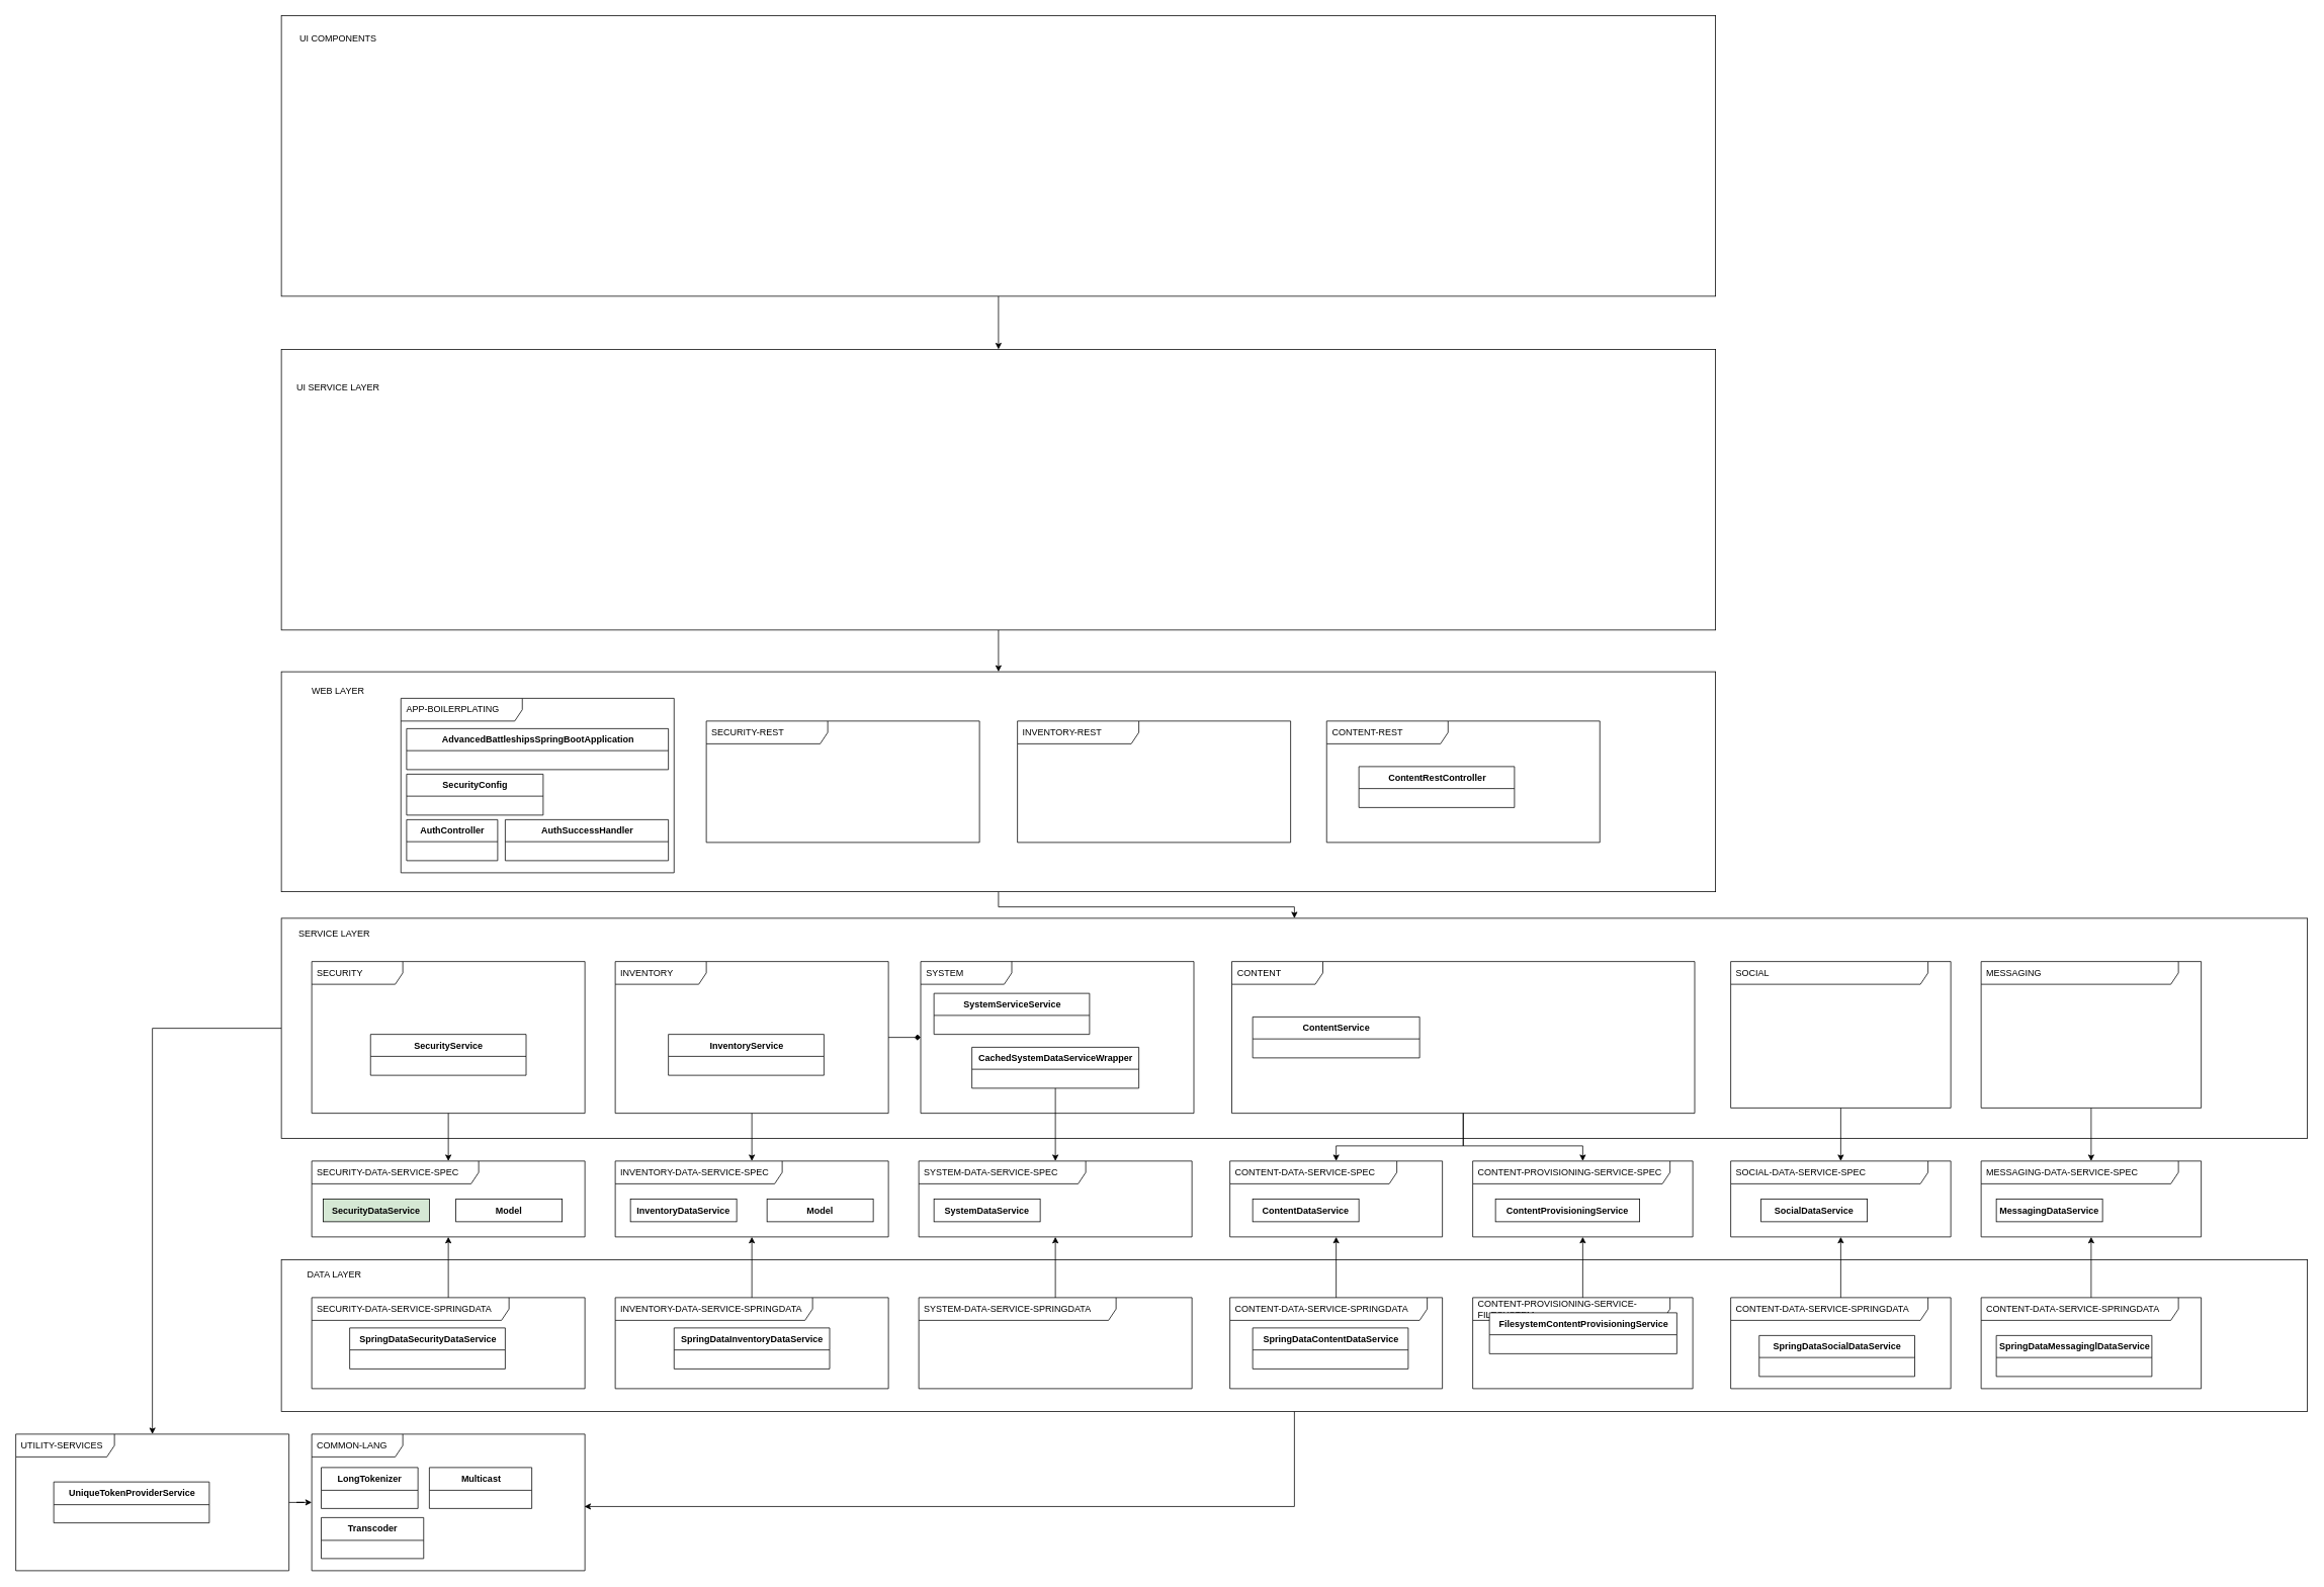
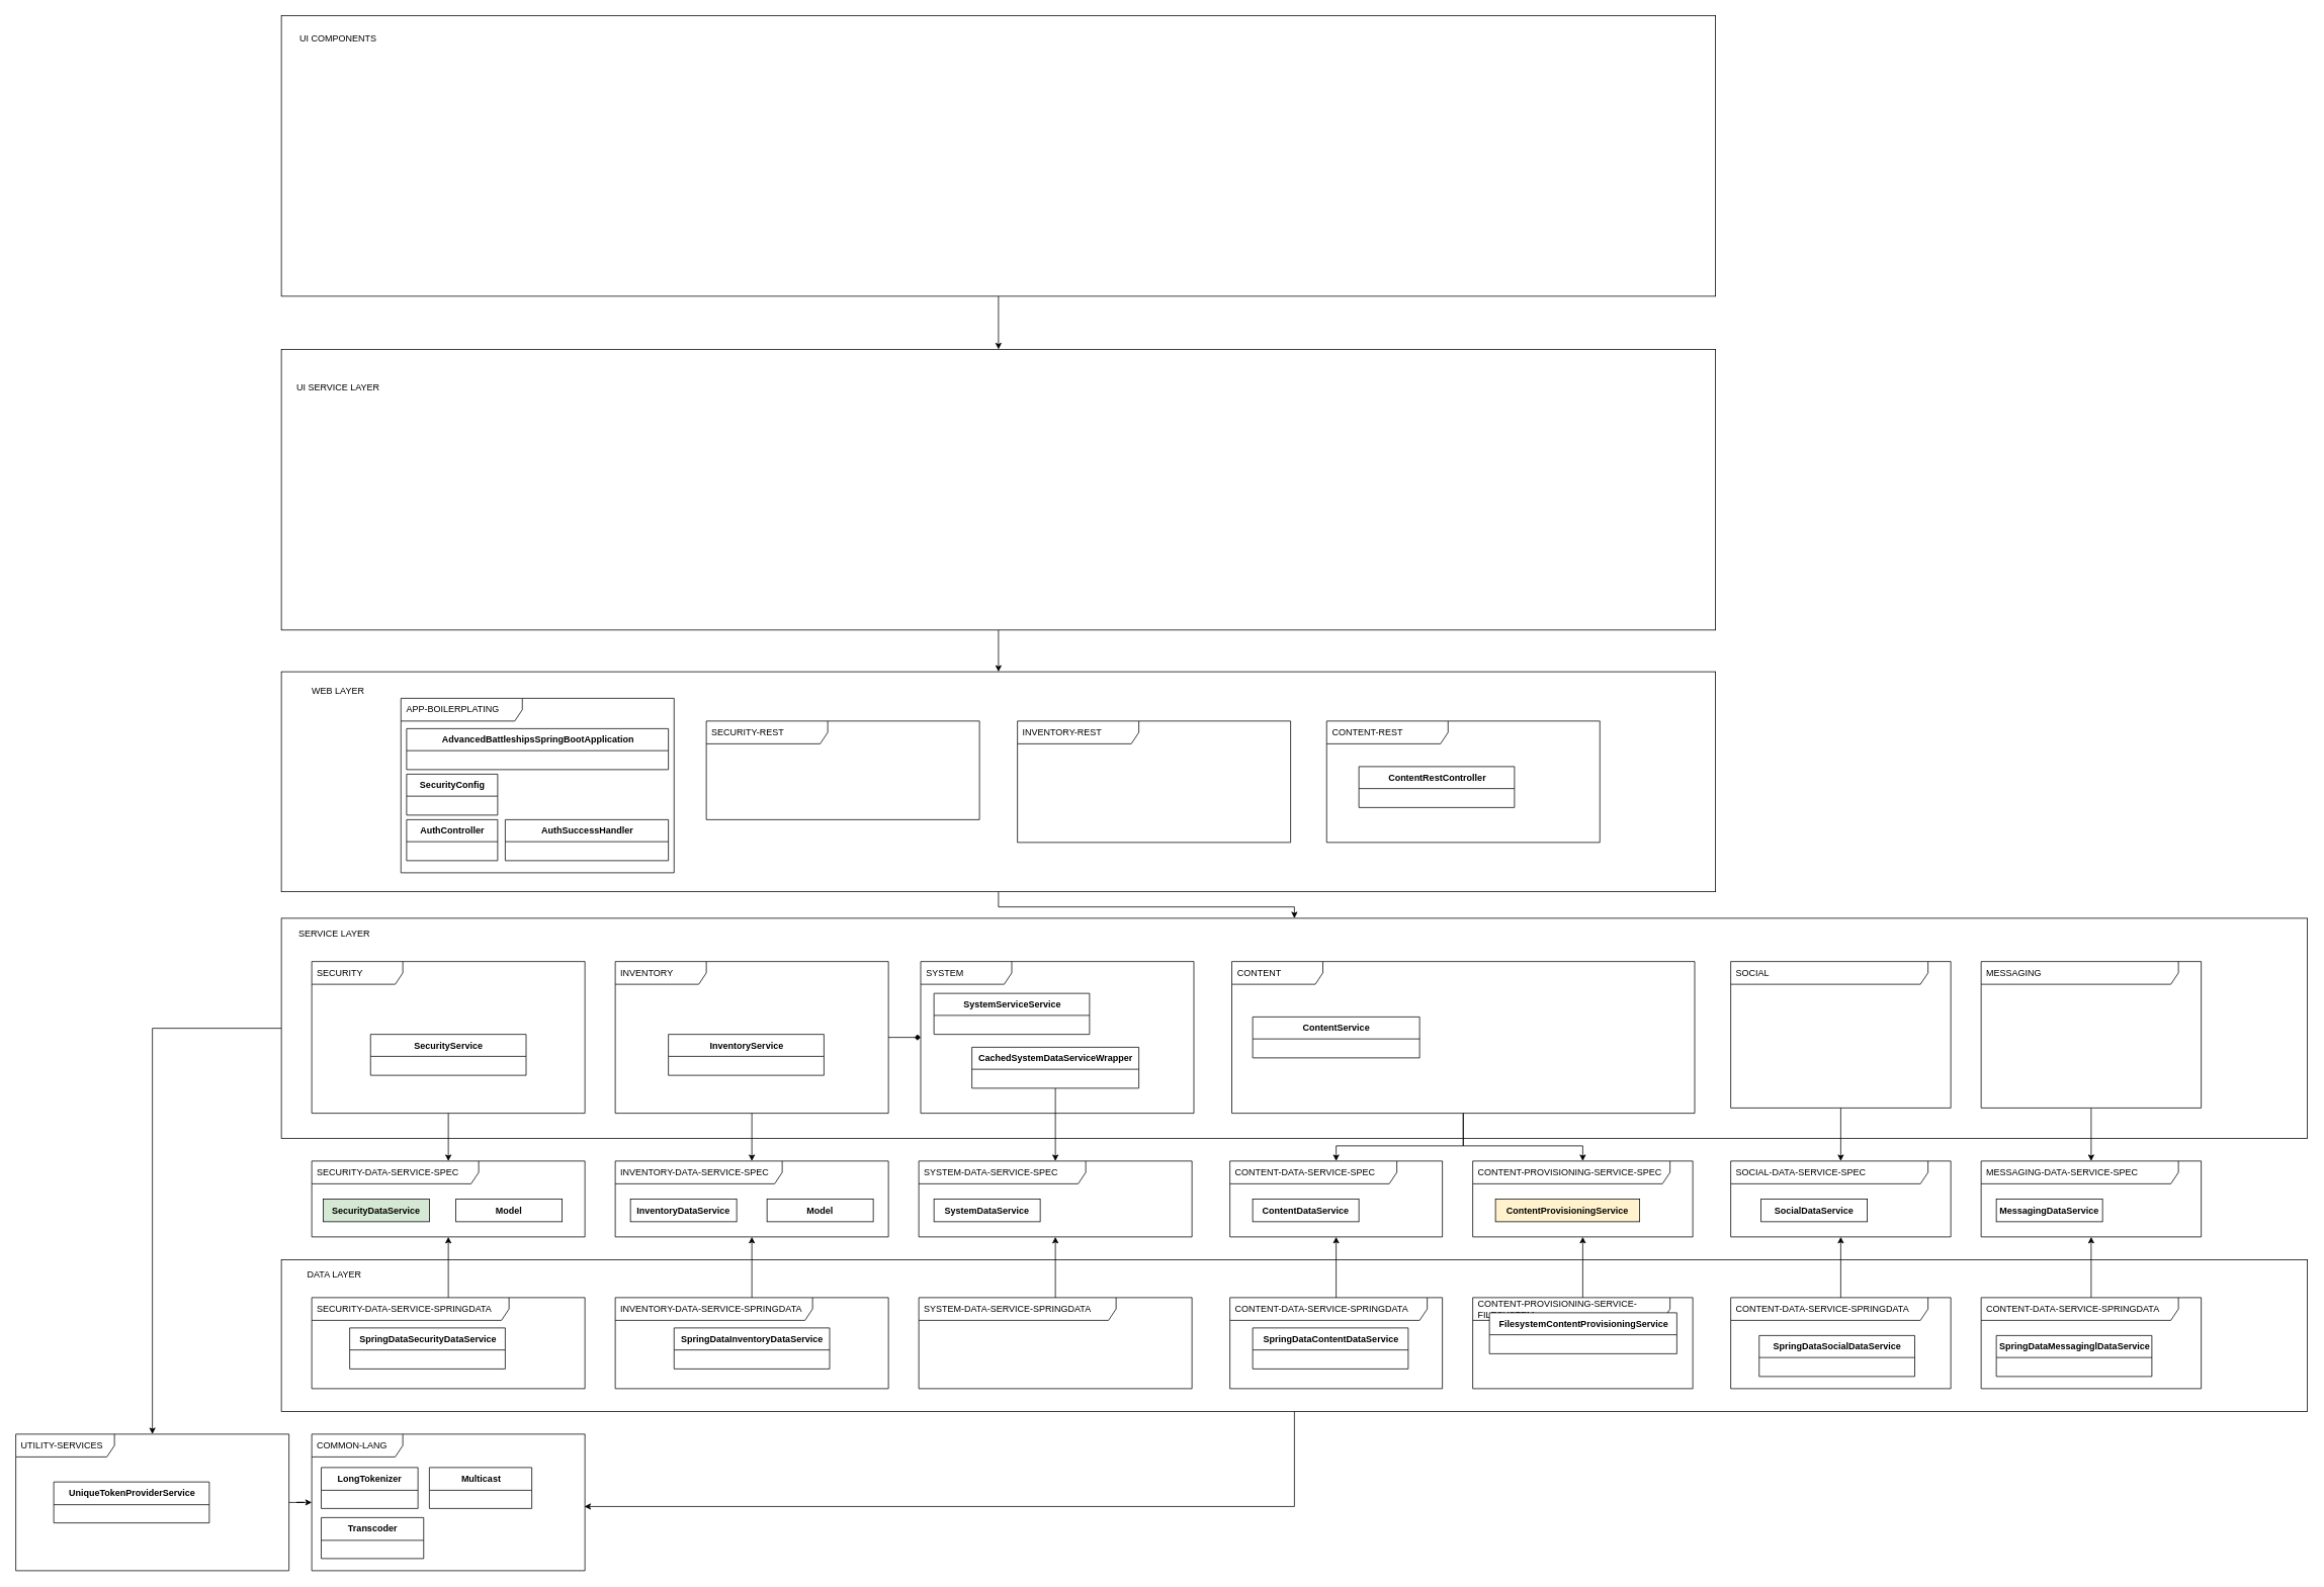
- <mxCell id="66" value="SECURITY-REST" style="shape=umlFrame;whiteSpace=wrap;html=1;width=160;height=30;boundedLbl=1;verticalAlign=middle;align=left;spacingLeft=5;" parent="1" vertex="1"><mxGeometry x="930" y="950" width="360" height="160" as="geometry" /></mxCell>
+ <mxCell id="66" value="SECURITY-REST" style="shape=umlFrame;whiteSpace=wrap;html=1;width=160;height=30;boundedLbl=1;verticalAlign=middle;align=left;spacingLeft=5;" parent="1" vertex="1"><mxGeometry x="930" y="950" width="360" height="130" as="geometry" /></mxCell>
- <mxCell id="69" value="SecurityConfig" style="swimlane;fontStyle=1;align=center;verticalAlign=middle;childLayout=stackLayout;horizontal=1;startSize=29;horizontalStack=0;resizeParent=1;resizeParentMax=0;resizeLast=0;collapsible=0;marginBottom=0;html=1;" parent="1" vertex="1"><mxGeometry x="535" y="1020" width="180" height="54" as="geometry" /></mxCell>
+ <mxCell id="69" value="SecurityConfig" style="swimlane;fontStyle=1;align=center;verticalAlign=middle;childLayout=stackLayout;horizontal=1;startSize=29;horizontalStack=0;resizeParent=1;resizeParentMax=0;resizeLast=0;collapsible=0;marginBottom=0;html=1;" parent="1" vertex="1"><mxGeometry x="535" y="1020" width="120" height="54" as="geometry" /></mxCell>
- <mxCell id="54" value="ContentProvisioningService" style="fontStyle=1;" parent="1" vertex="1"><mxGeometry x="1970" y="1580" width="190" height="30" as="geometry" /></mxCell>
+ <mxCell id="54" value="ContentProvisioningService" style="fontStyle=1;fillColor=#fff2cc;" parent="1" vertex="1"><mxGeometry x="1970" y="1580" width="190" height="30" as="geometry" /></mxCell>
